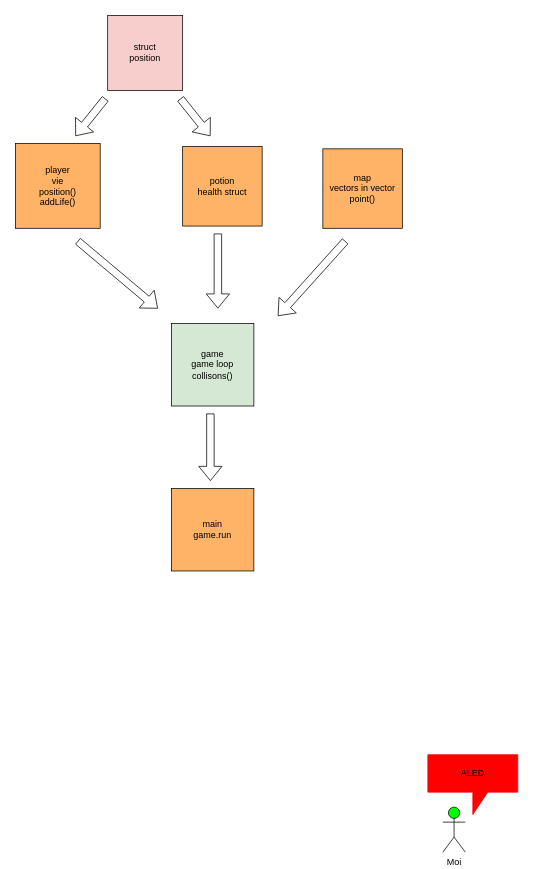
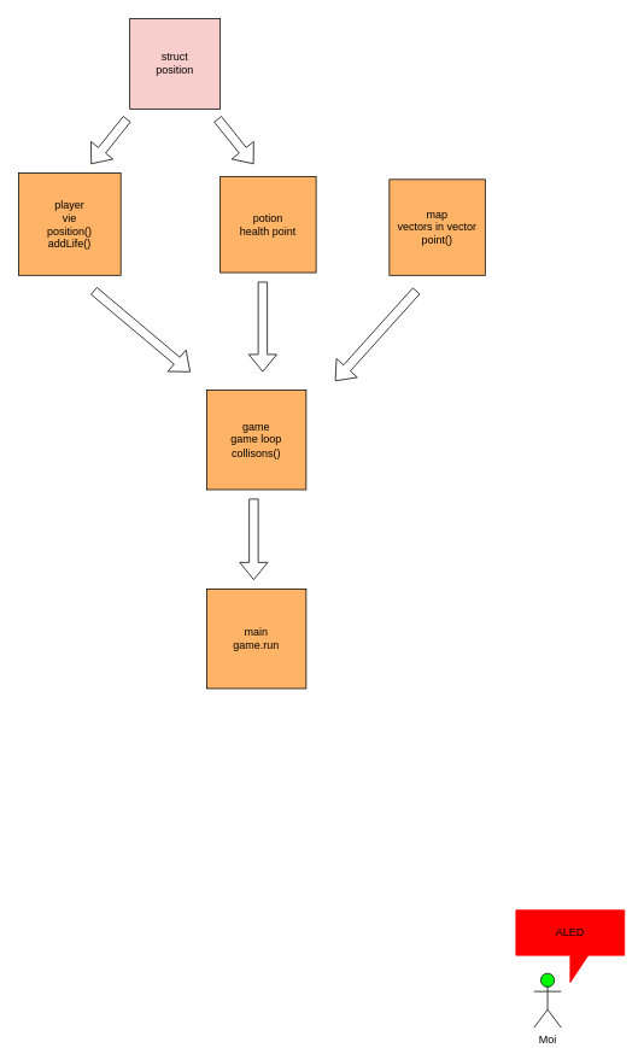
- <mxCell id="6" value="potion&lt;br&gt;health struct" style="whiteSpace=wrap;html=1;aspect=fixed;strokeColor=#000000;fillColor=#FFB366;" vertex="1" parent="1"><mxGeometry x="243" y="195" width="106" height="106" as="geometry" /></mxCell>
+ <mxCell id="6" value="potion&lt;br&gt;health point" style="whiteSpace=wrap;html=1;aspect=fixed;strokeColor=#000000;fillColor=#FFB366;" vertex="1" parent="1"><mxGeometry x="243" y="195" width="106" height="106" as="geometry" /></mxCell>
- <mxCell id="15" value="game&lt;br&gt;game loop&lt;br&gt;collisons()&lt;br&gt;" style="whiteSpace=wrap;html=1;aspect=fixed;strokeColor=#000000;fillColor=#d5e8d4;" vertex="1" parent="1"><mxGeometry x="228" y="431" width="110" height="110" as="geometry" /></mxCell>
+ <mxCell id="15" value="game&lt;br&gt;game loop&lt;br&gt;collisons()&lt;br&gt;" style="whiteSpace=wrap;html=1;aspect=fixed;strokeColor=#000000;fillColor=#FFB366;" vertex="1" parent="1"><mxGeometry x="228" y="431" width="110" height="110" as="geometry" /></mxCell>
